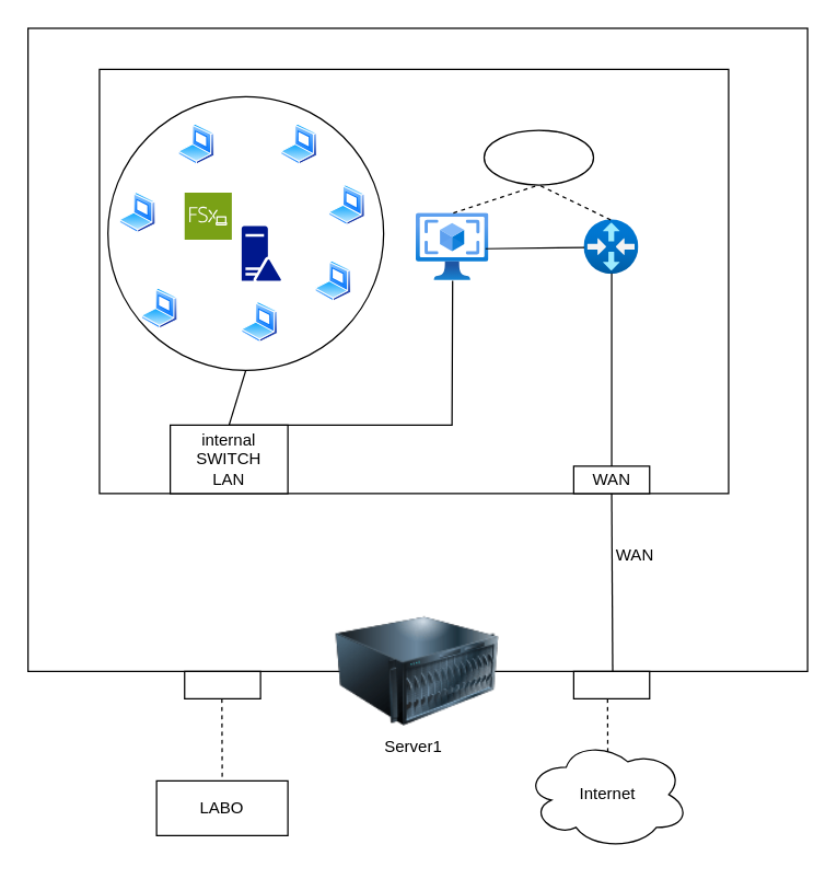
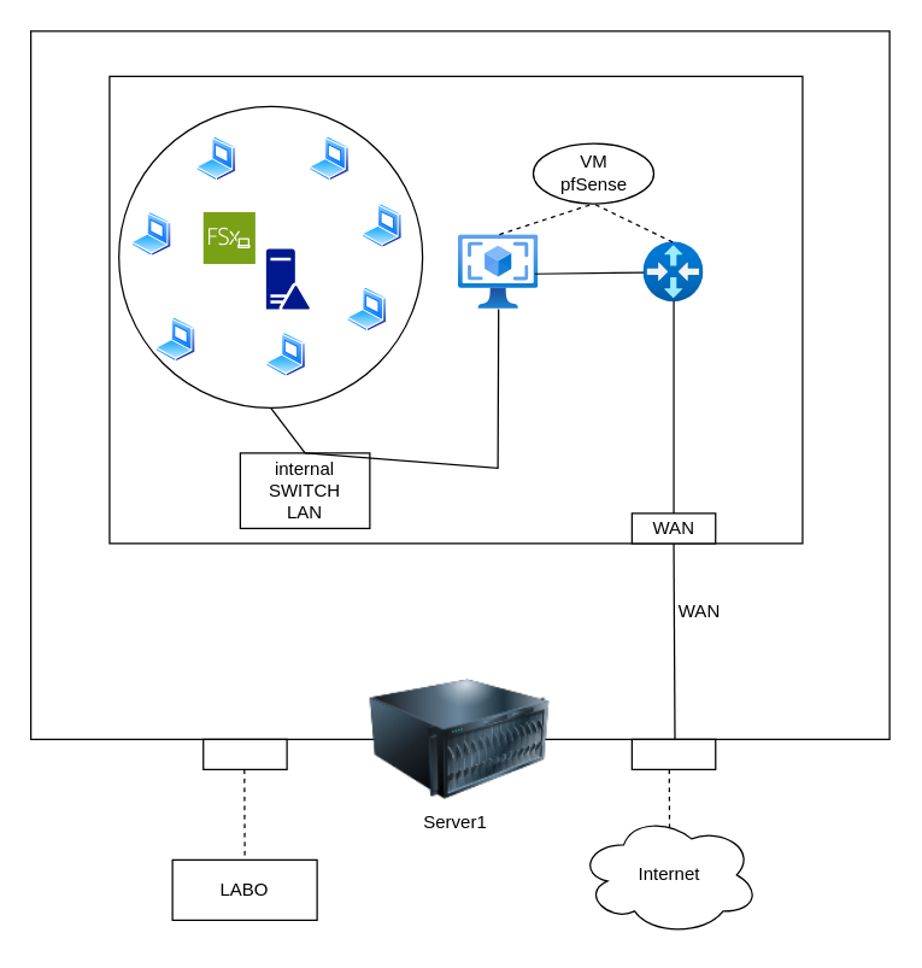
+ <mxCell id="35" value="VM pfSense" style="text;html=1;align=center;verticalAlign=middle;whiteSpace=wrap;rounded=0;" parent="1" vertex="1"><mxGeometry x="363.5" y="98.5" width="60" height="30" as="geometry" /></mxCell>
- <mxCell id="17" value="internal SWITCH&lt;div&gt;LAN&lt;/div&gt;" style="rounded=0;whiteSpace=wrap;html=1;" parent="1" vertex="1"><mxGeometry x="124" y="310" width="86" height="50" as="geometry" /></mxCell>
+ <mxCell id="17" value="internal SWITCH&lt;div&gt;LAN&lt;/div&gt;" style="rounded=0;whiteSpace=wrap;html=1;" parent="1" vertex="1"><mxGeometry x="159" y="300" width="86" height="50" as="geometry" /></mxCell>
